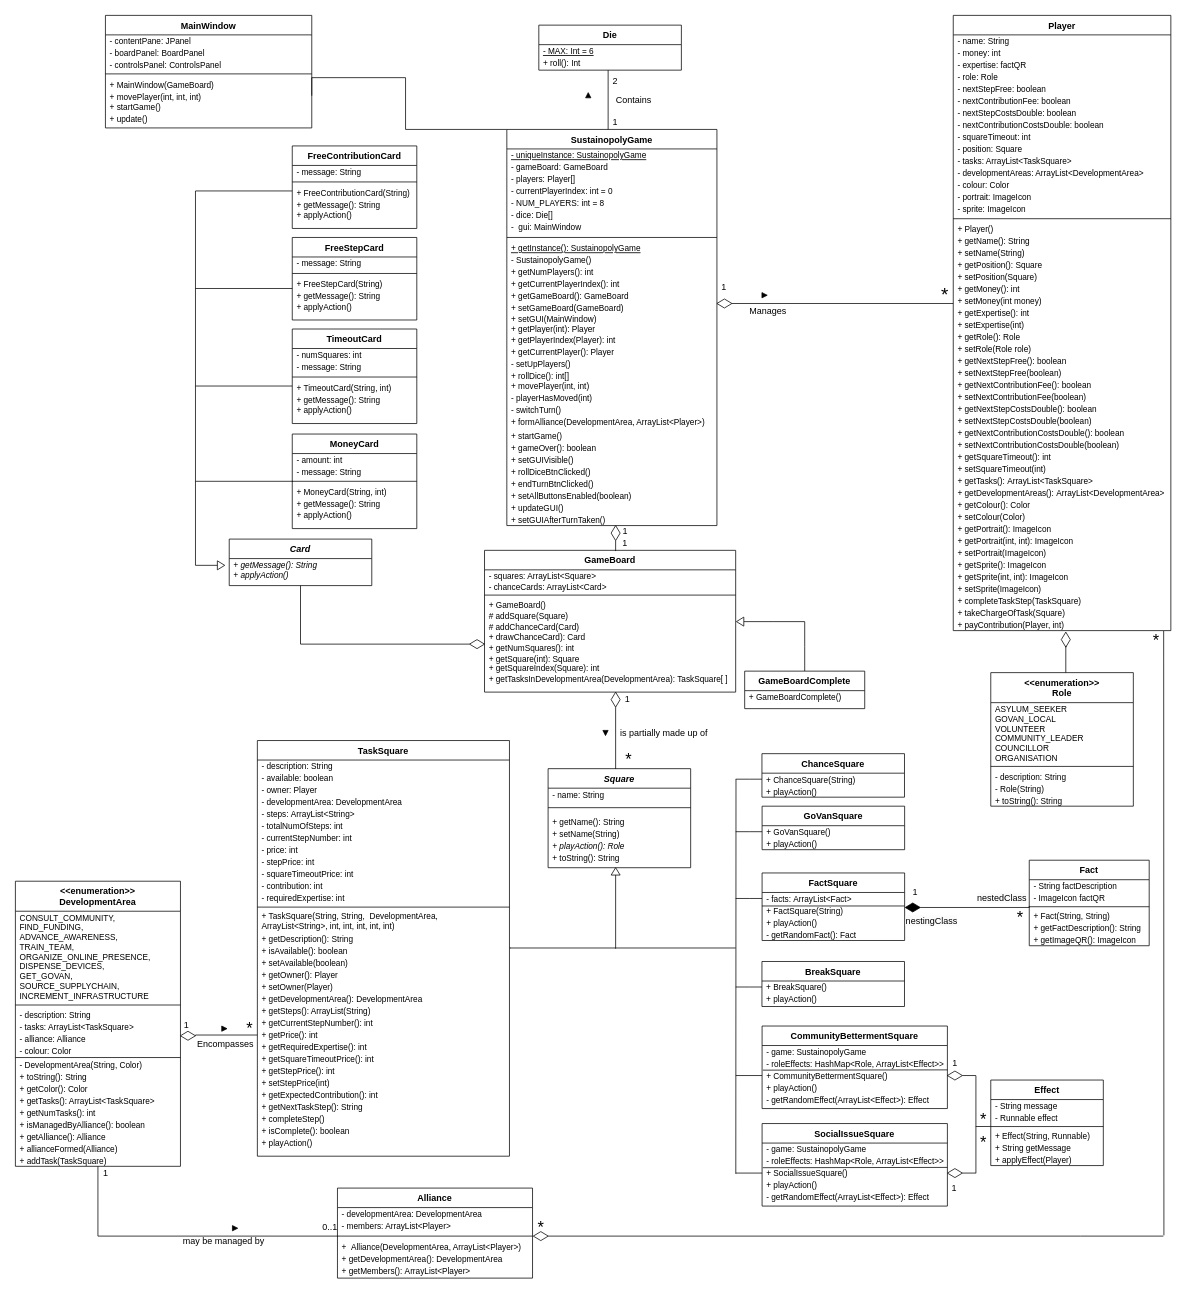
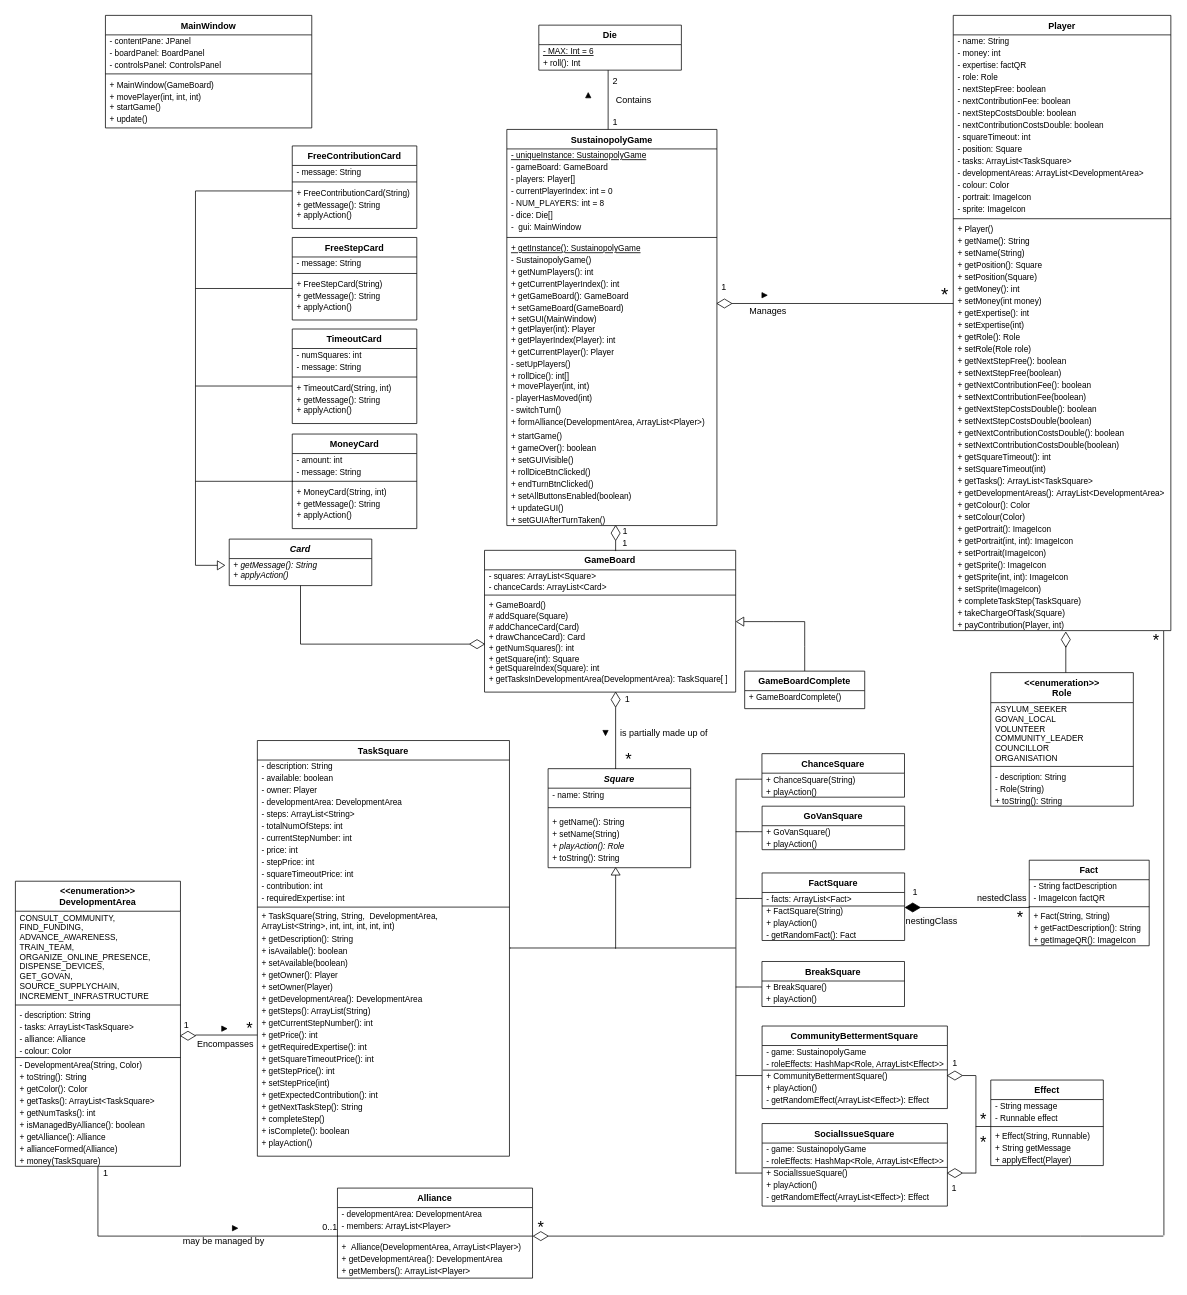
- <mxCell id="62" style="edgeStyle=orthogonalEdgeStyle;rounded=0;orthogonalLoop=1;jettySize=auto;html=1;exitX=0;exitY=0;exitDx=0;exitDy=0;entryX=1;entryY=0.5;entryDx=0;entryDy=0;endArrow=none;endFill=0;" edge="1" parent="1" source="63" target="272"><mxGeometry relative="1" as="geometry"><Array as="points"><mxPoint x="540" y="172" /><mxPoint x="540" y="103" /><mxPoint x="415" y="103" /></Array></mxGeometry></mxCell>
- <mxCell id="160" value="+ addTask(TaskSquare)" style="text;align=left;verticalAlign=top;spacingLeft=4;spacingRight=4;overflow=hidden;rotatable=0;points=[[0,0.5],[1,0.5]];portConstraint=eastwest;fontSize=11;spacingTop=-4;" parent="144" vertex="1"><mxGeometry y="364" width="220" height="16" as="geometry" /></mxCell>
+ <mxCell id="160" value="+ money(TaskSquare)" style="text;align=left;verticalAlign=top;spacingLeft=4;spacingRight=4;overflow=hidden;rotatable=0;points=[[0,0.5],[1,0.5]];portConstraint=eastwest;fontSize=11;spacingTop=-4;" parent="144" vertex="1"><mxGeometry y="364" width="220" height="16" as="geometry" /></mxCell>
